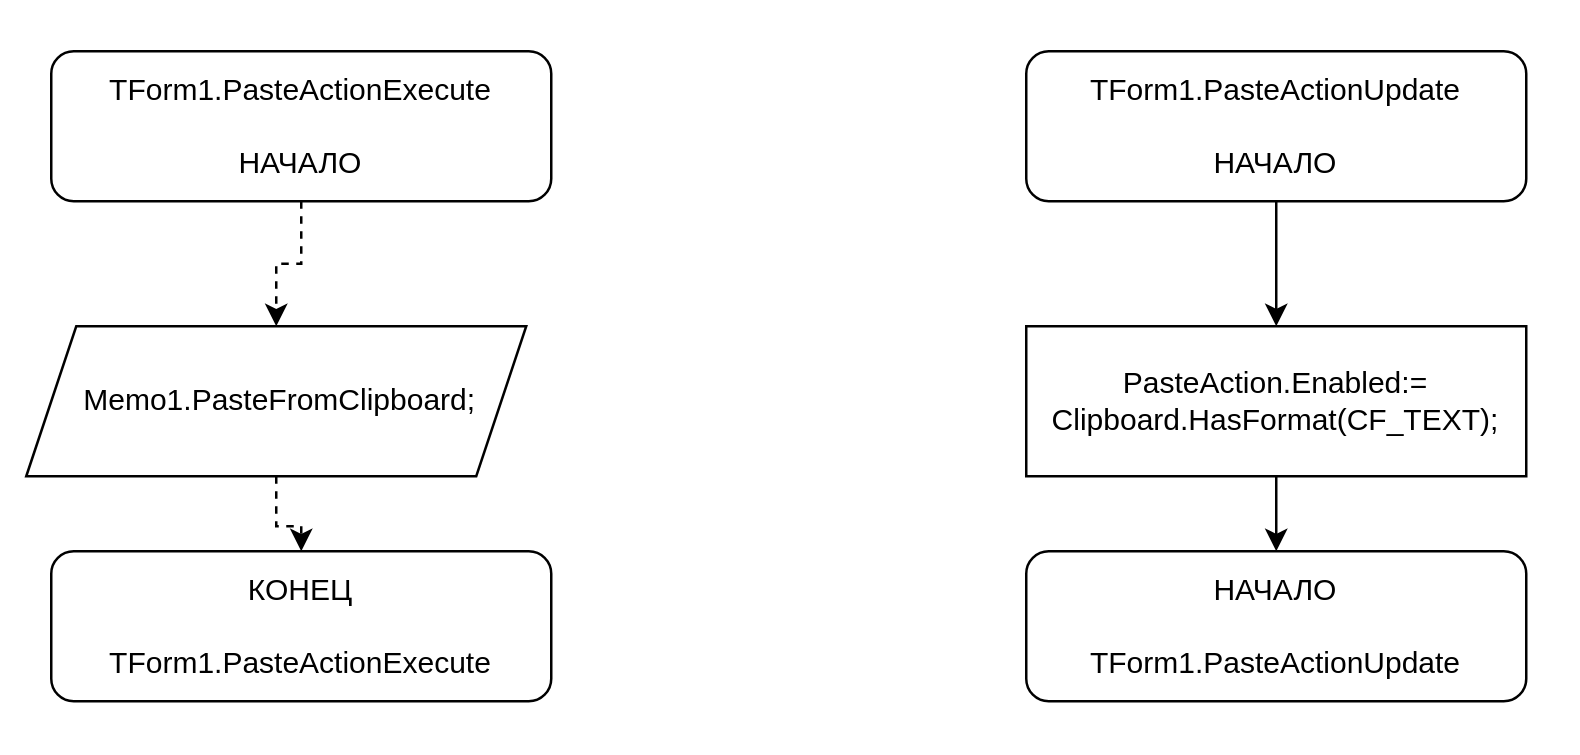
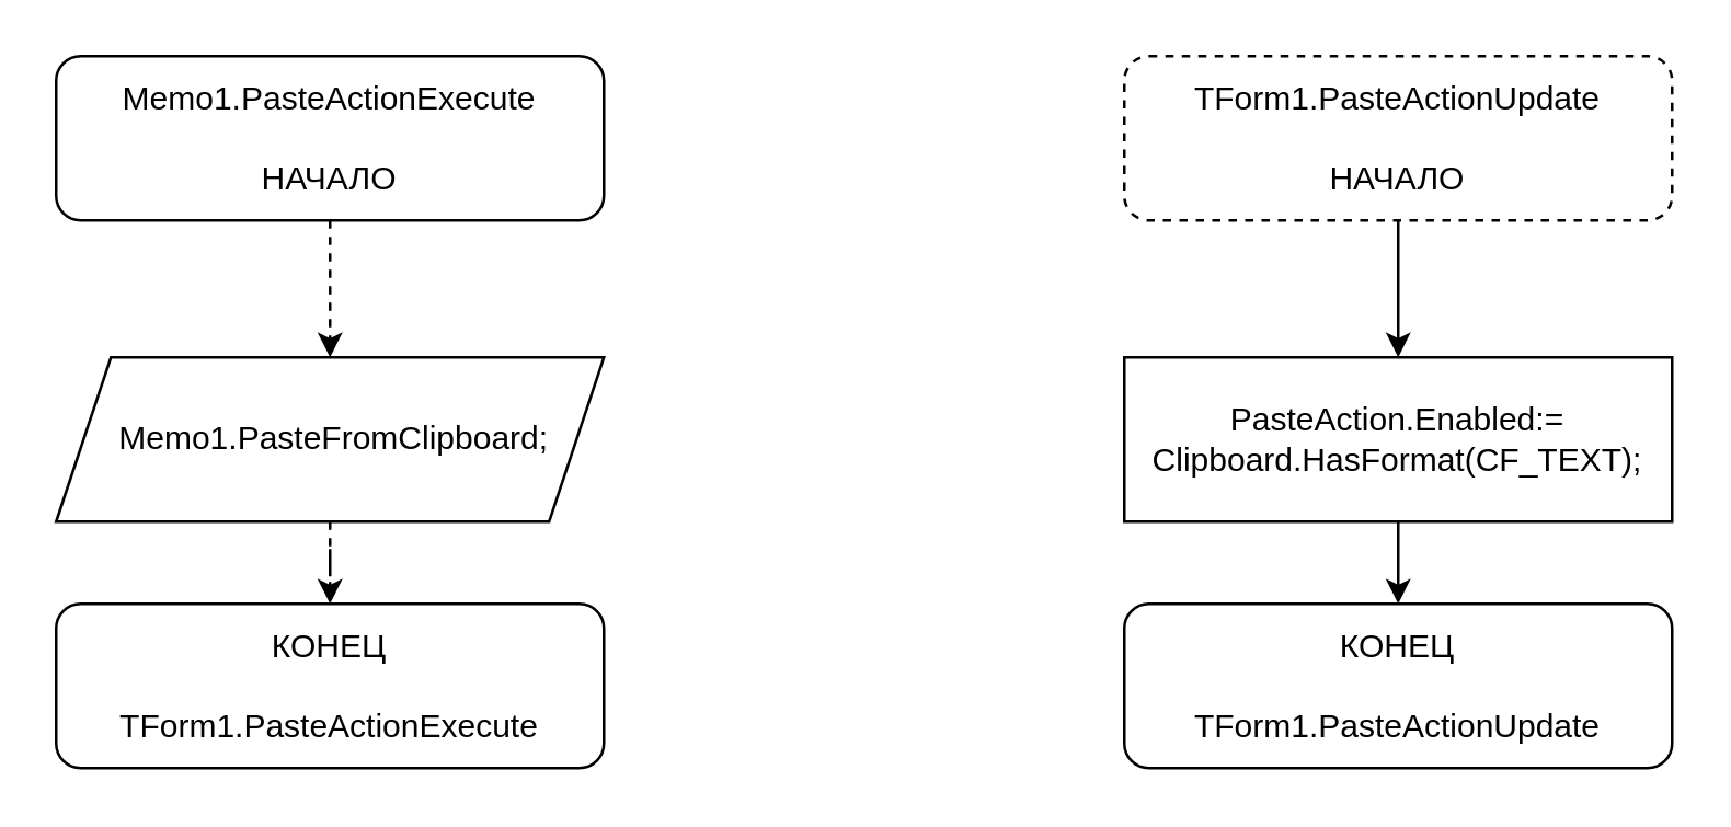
- <mxCell id="3" value="TForm1.PasteActionExecute&lt;br&gt;&lt;br&gt;НАЧАЛО" style="rounded=1;whiteSpace=wrap;html=1;" vertex="1" parent="1"><mxGeometry x="20" y="20" width="200" height="60" as="geometry" /></mxCell>
+ <mxCell id="3" value="Memo1.PasteActionExecute&lt;br&gt;&lt;br&gt;НАЧАЛО" style="rounded=1;whiteSpace=wrap;html=1;" vertex="1" parent="1"><mxGeometry x="20" y="20" width="200" height="60" as="geometry" /></mxCell>
- <mxCell id="8" value="TForm1.PasteActionUpdate&lt;br&gt;&lt;br&gt;НАЧАЛО" style="rounded=1;whiteSpace=wrap;html=1;" vertex="1" parent="1"><mxGeometry x="410" y="20" width="200" height="60" as="geometry" /></mxCell>
+ <mxCell id="8" value="TForm1.PasteActionUpdate&lt;br&gt;&lt;br&gt;НАЧАЛО" style="rounded=1;whiteSpace=wrap;html=1;dashed=1;" vertex="1" parent="1"><mxGeometry x="410" y="20" width="200" height="60" as="geometry" /></mxCell>
- <mxCell id="5" value="&amp;nbsp;Memo1.PasteFromClipboard;" style="shape=parallelogram;perimeter=parallelogramPerimeter;whiteSpace=wrap;html=1;fixedSize=1;" vertex="1" parent="1"><mxGeometry x="10" y="130" width="200" height="60" as="geometry" /></mxCell>
+ <mxCell id="5" value="&amp;nbsp;Memo1.PasteFromClipboard;" style="shape=parallelogram;perimeter=parallelogramPerimeter;whiteSpace=wrap;html=1;fixedSize=1;" vertex="1" parent="1"><mxGeometry x="20" y="130" width="200" height="60" as="geometry" /></mxCell>
- <mxCell id="11" value="НАЧАЛО&lt;br&gt;&lt;br&gt;TForm1.PasteActionUpdate" style="rounded=1;whiteSpace=wrap;html=1;" vertex="1" parent="1"><mxGeometry x="410" y="220" width="200" height="60" as="geometry" /></mxCell>
+ <mxCell id="11" value="КОНЕЦ&lt;br&gt;&lt;br&gt;TForm1.PasteActionUpdate" style="rounded=1;whiteSpace=wrap;html=1;" vertex="1" parent="1"><mxGeometry x="410" y="220" width="200" height="60" as="geometry" /></mxCell>
